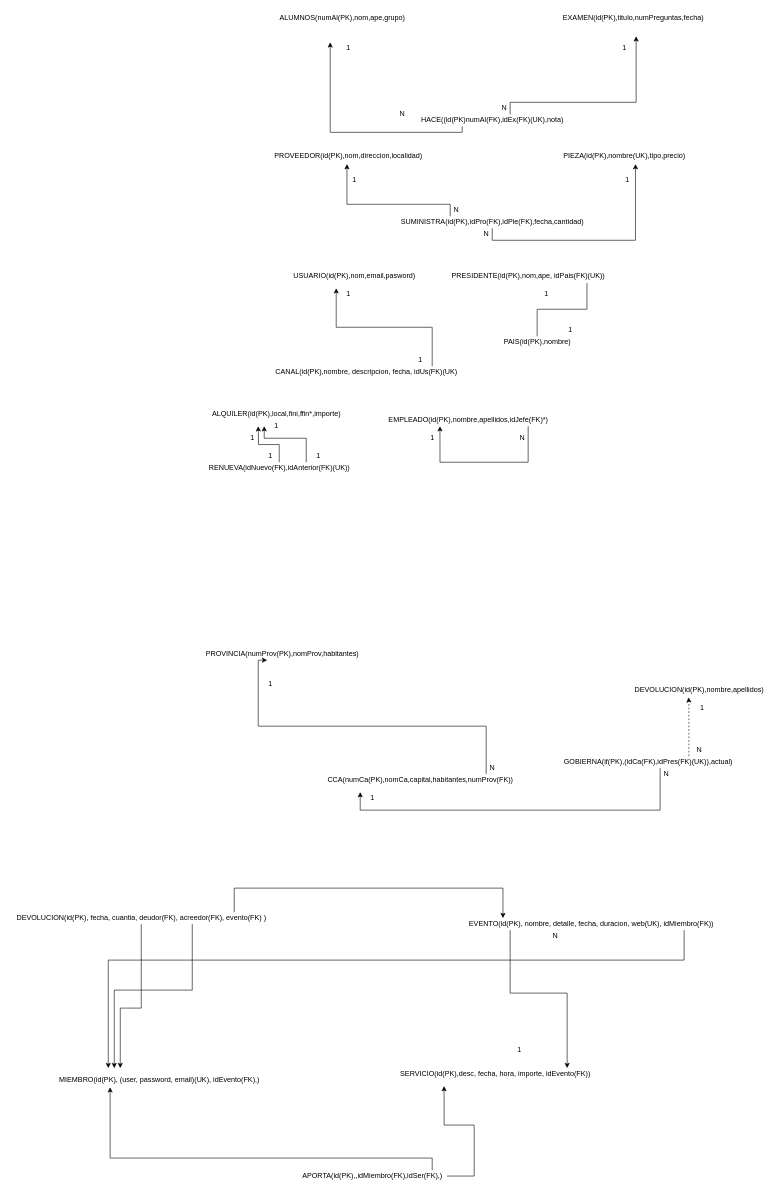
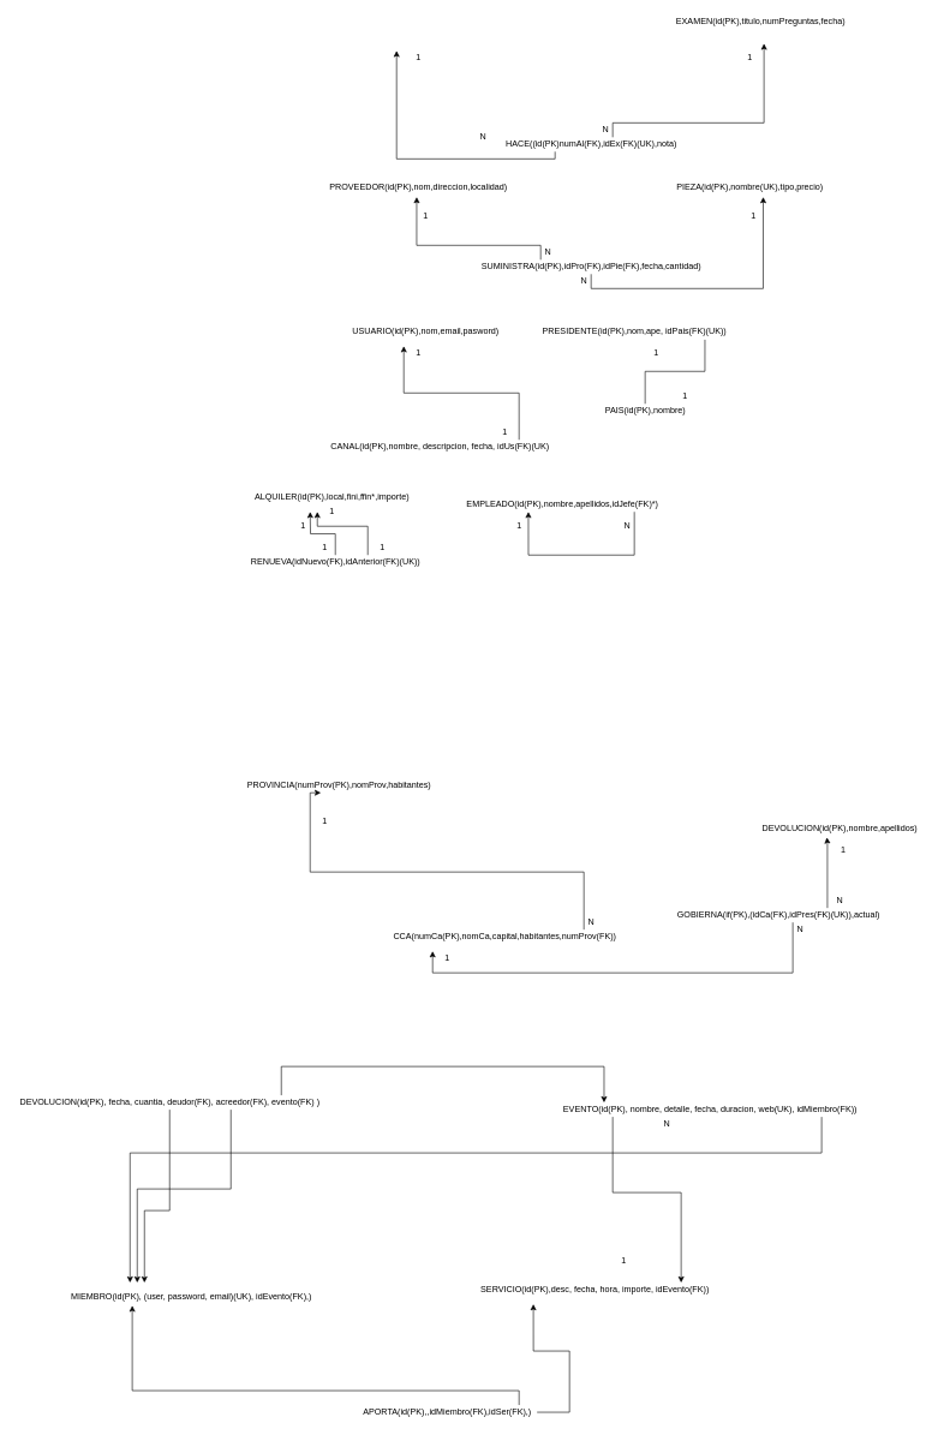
- <mxCell id="2" value="ALUMNOS(numAl(PK),nom,ape,grupo)" style="text;html=1;align=center;verticalAlign=middle;resizable=0;points=[];autosize=1;strokeColor=none;fillColor=none;" parent="1" vertex="1"><mxGeometry x="460" y="20" width="220" height="20" as="geometry" /></mxCell>
- <mxCell id="48" style="edgeStyle=orthogonalEdgeStyle;rounded=0;orthogonalLoop=1;jettySize=auto;html=1;entryX=0.423;entryY=1.1;entryDx=0;entryDy=0;entryPerimeter=0;dashed=1;" parent="1" source="50" target="47" edge="1"><mxGeometry relative="1" as="geometry"><mxPoint x="1140" y="1170" as="targetPoint" /><Array as="points"><mxPoint x="1148" y="1170" /><mxPoint x="1148" y="1170" /></Array></mxGeometry></mxCell>
+ <mxCell id="48" style="edgeStyle=orthogonalEdgeStyle;rounded=0;orthogonalLoop=1;jettySize=auto;html=1;entryX=0.423;entryY=1.1;entryDx=0;entryDy=0;entryPerimeter=0;" parent="1" source="50" target="47" edge="1"><mxGeometry relative="1" as="geometry"><mxPoint x="1140" y="1170" as="targetPoint" /><Array as="points"><mxPoint x="1148" y="1170" /><mxPoint x="1148" y="1170" /></Array></mxGeometry></mxCell>
